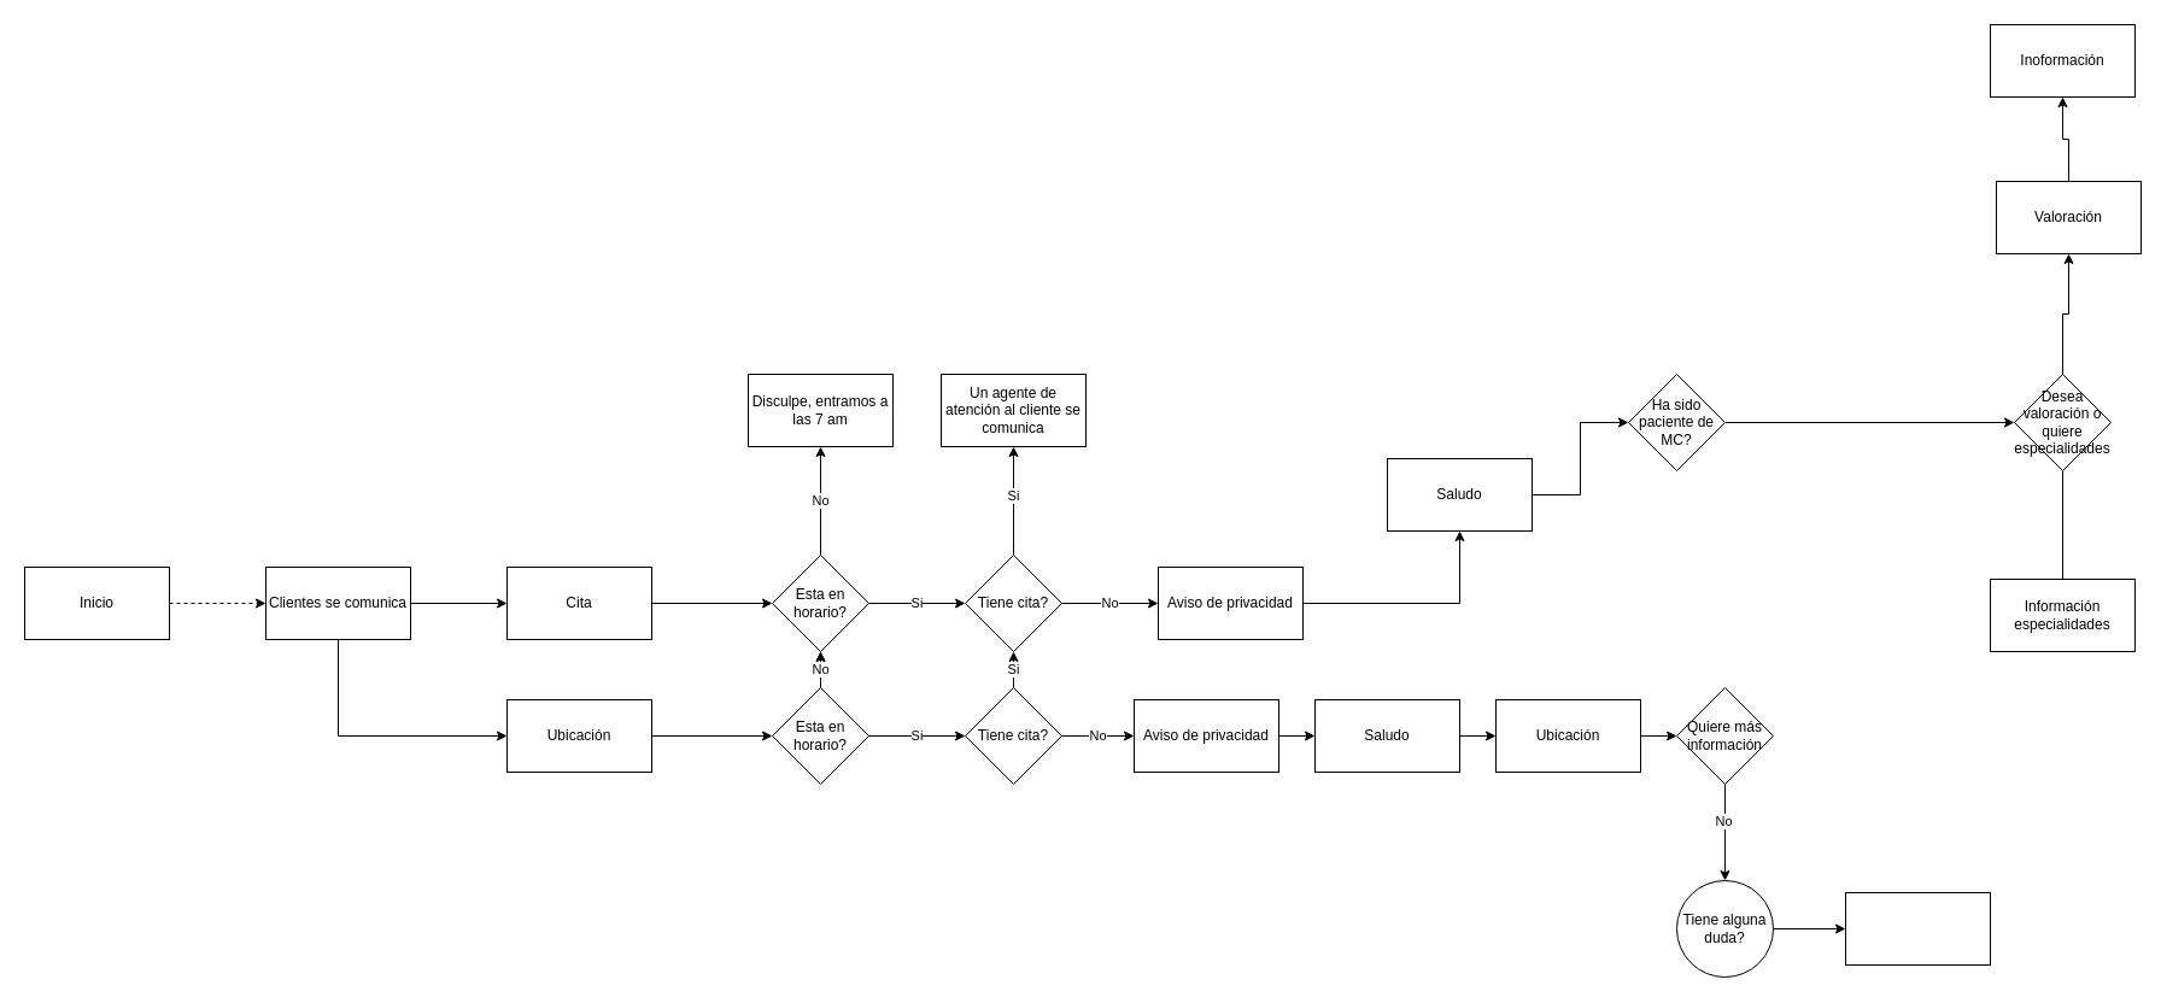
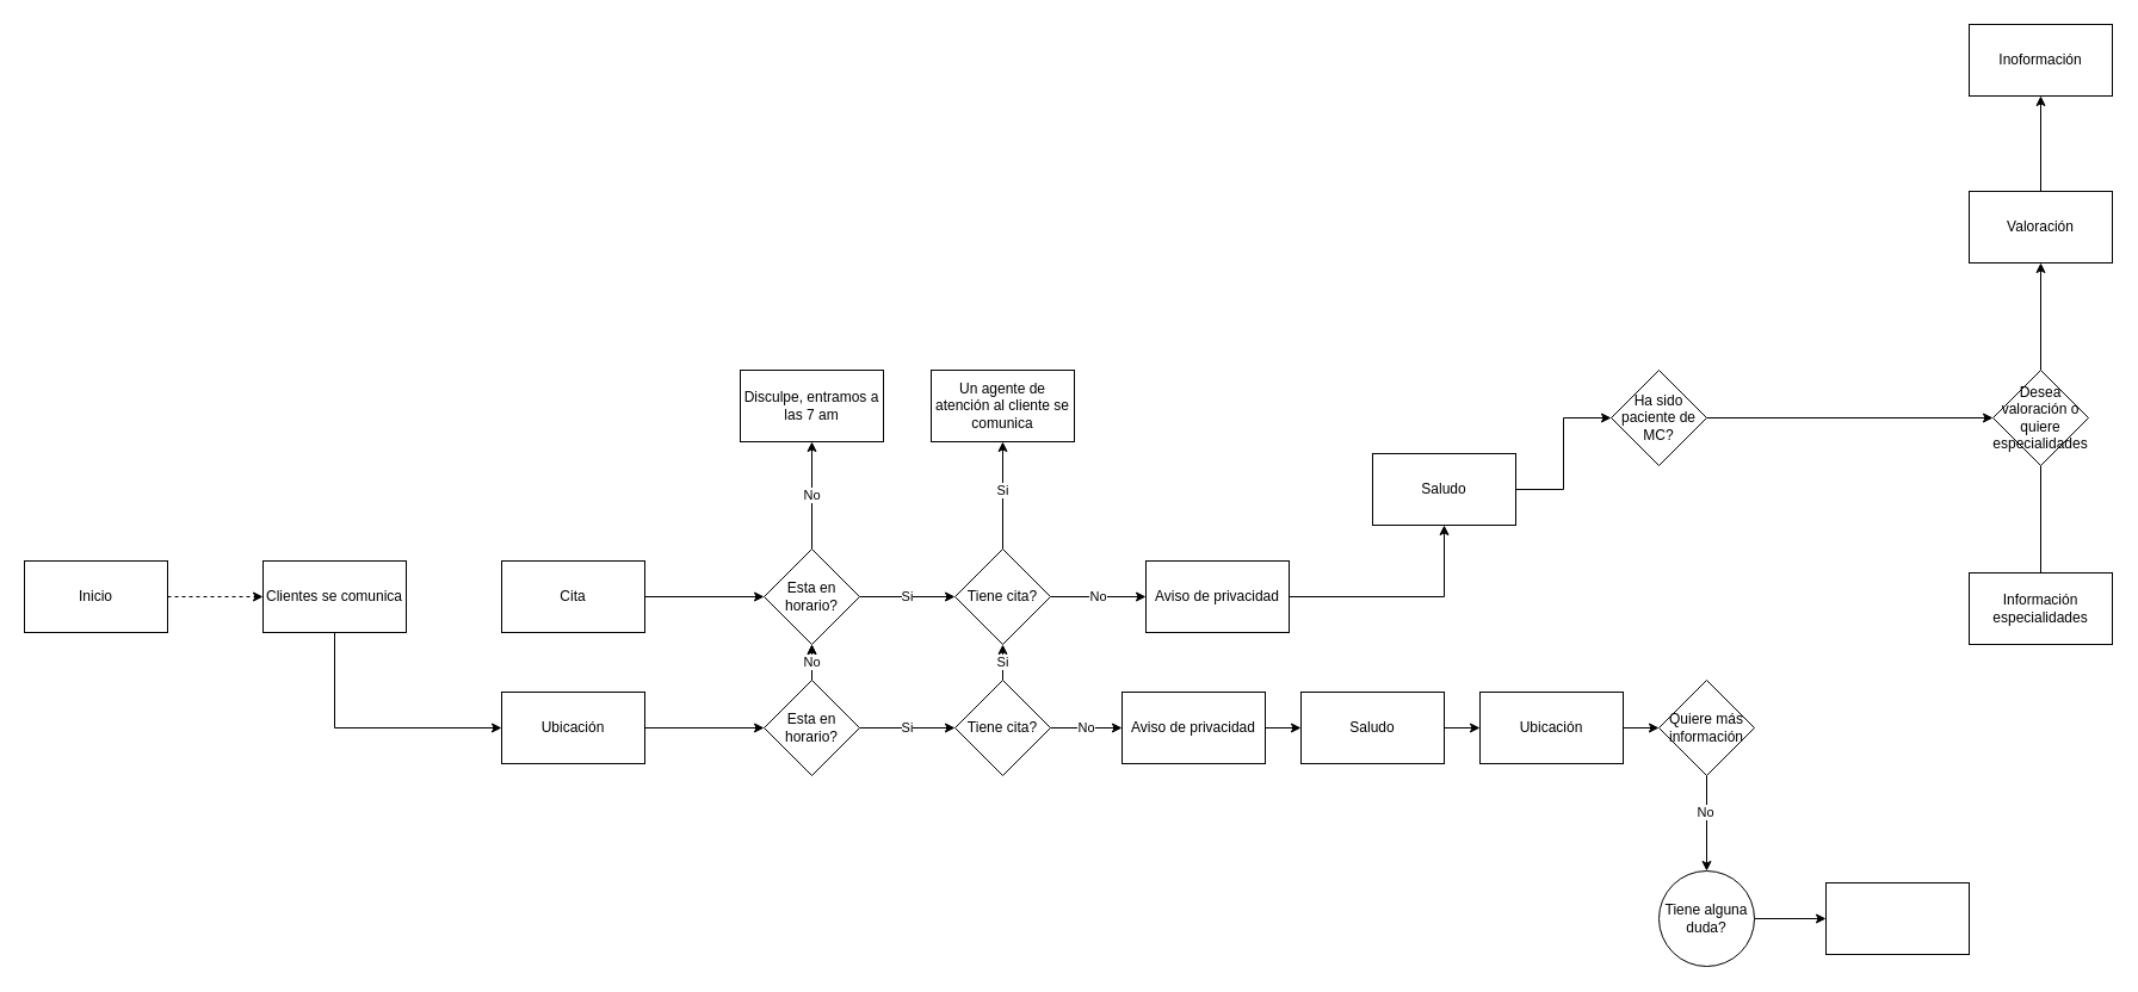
- <mxCell id="28" value="Valoración" style="whiteSpace=wrap;html=1;" vertex="1" parent="1"><mxGeometry x="1655" y="150" width="120" height="60" as="geometry" /></mxCell>
+ <mxCell id="28" value="Valoración" style="whiteSpace=wrap;html=1;" vertex="1" parent="1"><mxGeometry x="1650" width="120" height="60" as="geometry" y="160" /></mxCell>
- <mxCell id="4" value="" style="edgeStyle=orthogonalEdgeStyle;rounded=0;orthogonalLoop=1;jettySize=auto;html=1;" edge="1" parent="1" source="6" target="12"><mxGeometry relative="1" as="geometry" /></mxCell>
